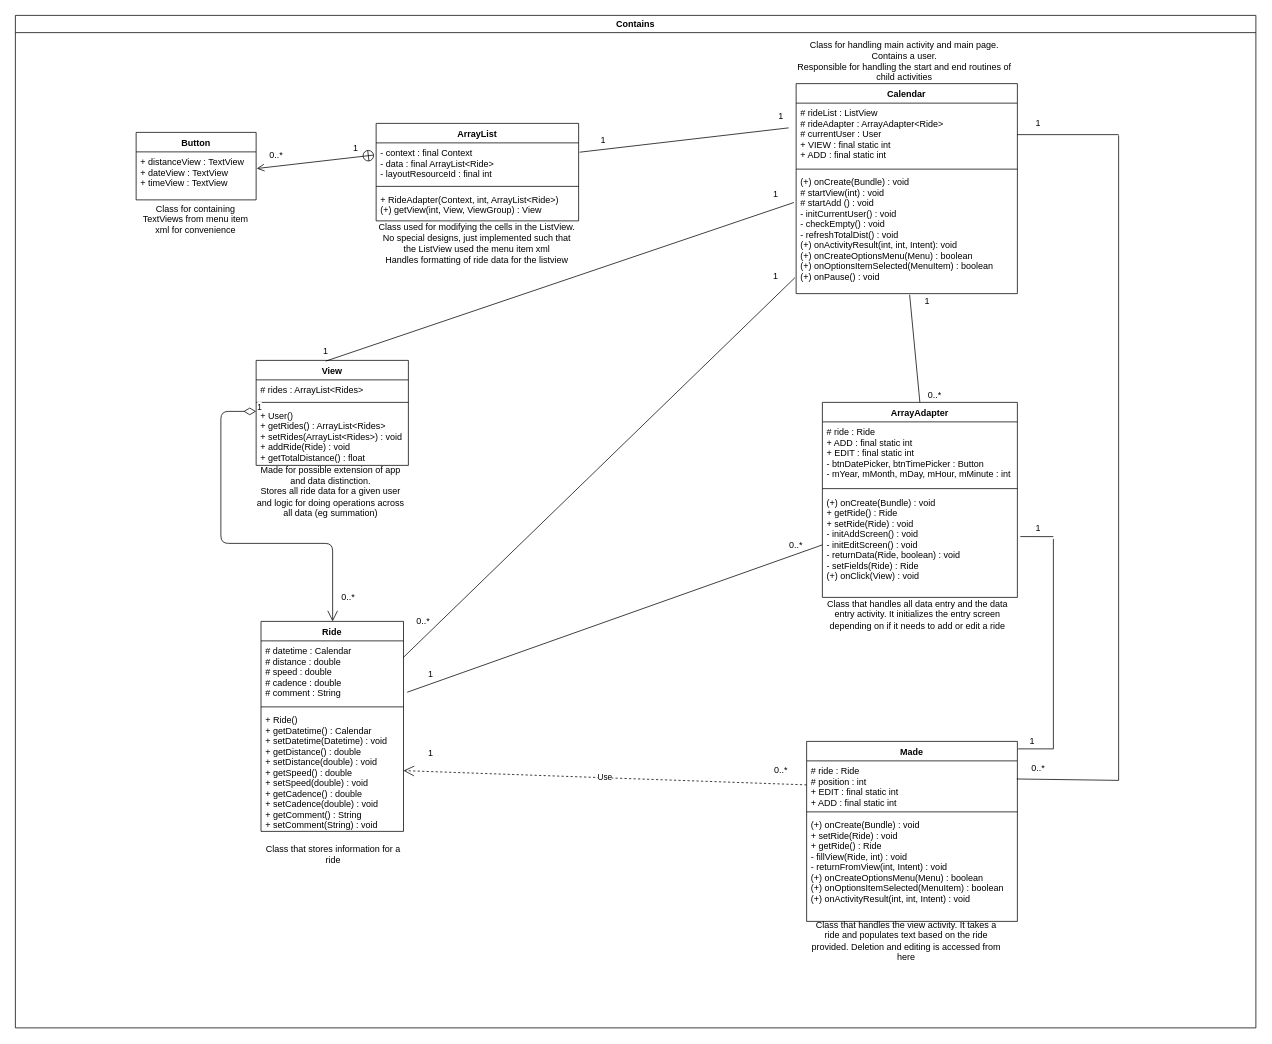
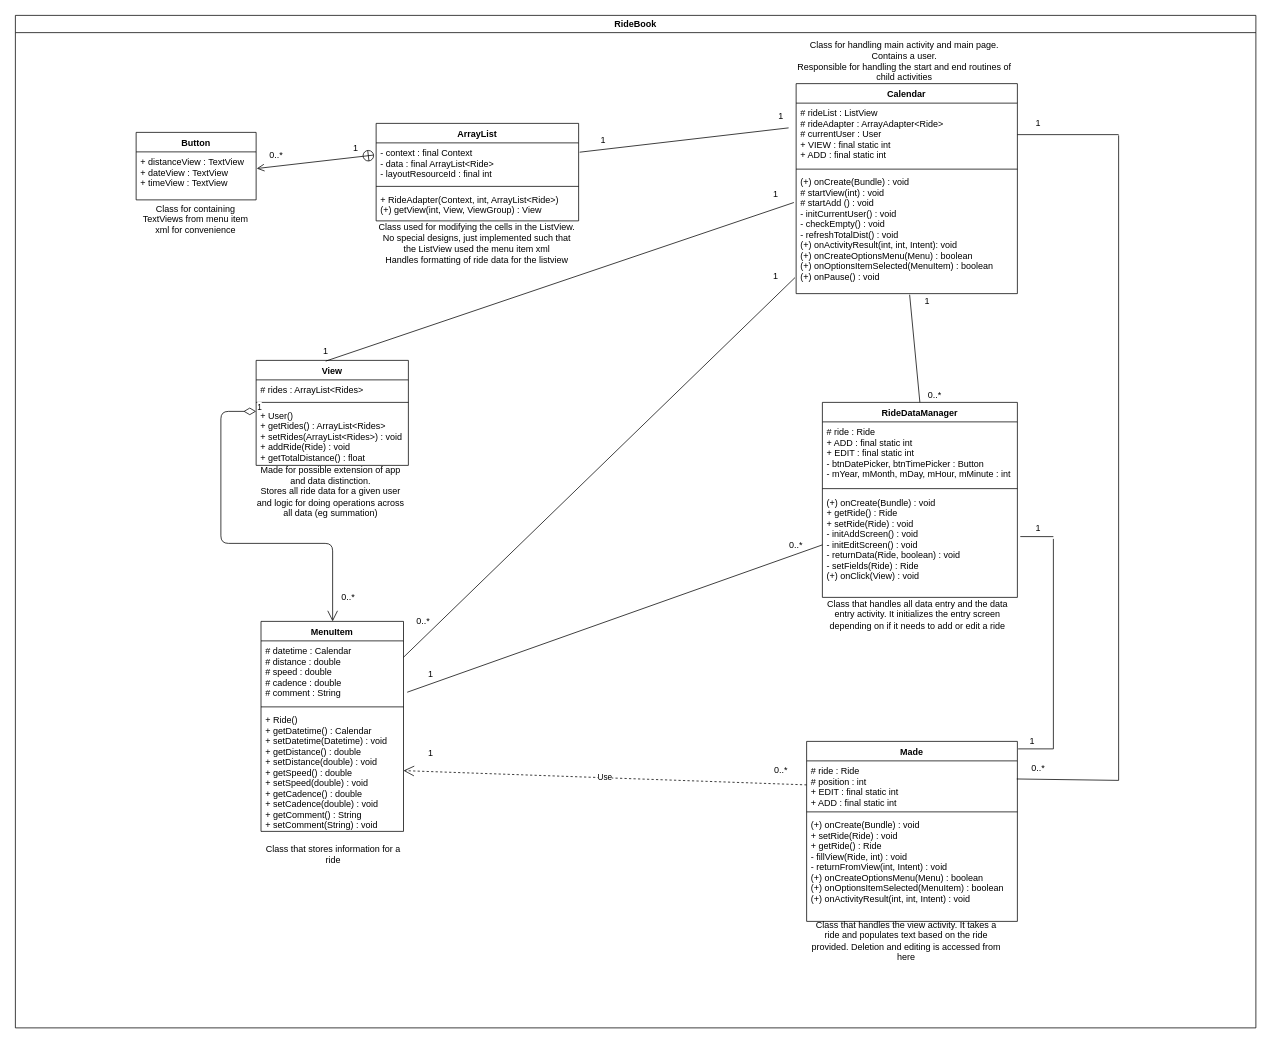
- <mxCell id="2" value="Contains" style="swimlane;whiteSpace=wrap;startSize=23;" parent="1" vertex="1"><mxGeometry x="20" y="20" width="1654" height="1350" as="geometry" /></mxCell>
+ <mxCell id="2" value="RideBook" style="swimlane;whiteSpace=wrap;startSize=23;" parent="1" vertex="1"><mxGeometry x="20" y="20" width="1654" height="1350" as="geometry" /></mxCell>
- <mxCell id="19" value="ArrayAdapter" style="swimlane;fontStyle=1;align=center;verticalAlign=top;childLayout=stackLayout;horizontal=1;startSize=26;horizontalStack=0;resizeParent=1;resizeParentMax=0;resizeLast=0;collapsible=1;marginBottom=0;strokeColor=#000000;" parent="2" vertex="1"><mxGeometry x="1076" y="516" width="260" height="260" as="geometry" /></mxCell>
+ <mxCell id="19" value="RideDataManager" style="swimlane;fontStyle=1;align=center;verticalAlign=top;childLayout=stackLayout;horizontal=1;startSize=26;horizontalStack=0;resizeParent=1;resizeParentMax=0;resizeLast=0;collapsible=1;marginBottom=0;strokeColor=#000000;" parent="2" vertex="1"><mxGeometry x="1076" y="516" width="260" height="260" as="geometry" /></mxCell>
- <mxCell id="23" value="Ride" style="swimlane;fontStyle=1;align=center;verticalAlign=top;childLayout=stackLayout;horizontal=1;startSize=26;horizontalStack=0;resizeParent=1;resizeParentMax=0;resizeLast=0;collapsible=1;marginBottom=0;strokeColor=#000000;" parent="2" vertex="1"><mxGeometry x="327.5" y="808" width="190" height="280" as="geometry" /></mxCell>
+ <mxCell id="23" value="MenuItem" style="swimlane;fontStyle=1;align=center;verticalAlign=top;childLayout=stackLayout;horizontal=1;startSize=26;horizontalStack=0;resizeParent=1;resizeParentMax=0;resizeLast=0;collapsible=1;marginBottom=0;strokeColor=#000000;" parent="2" vertex="1"><mxGeometry x="327.5" y="808" width="190" height="280" as="geometry" /></mxCell>
